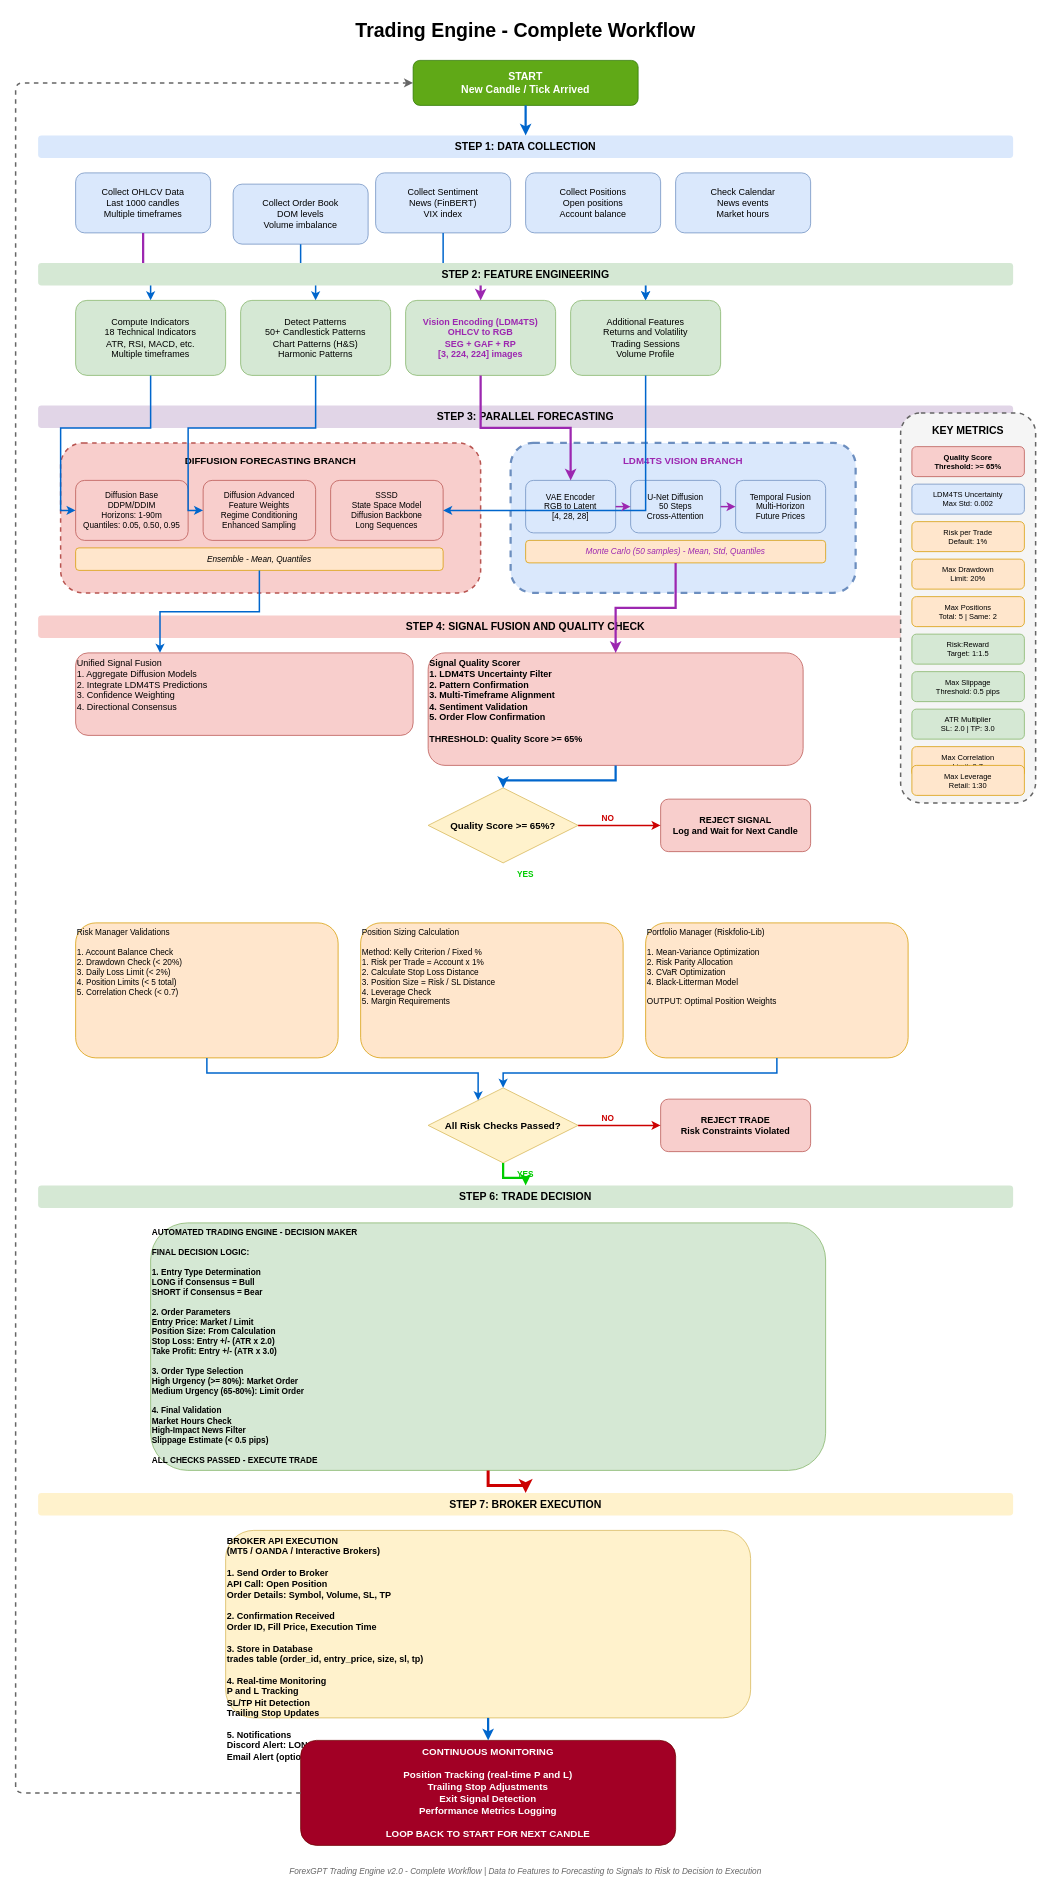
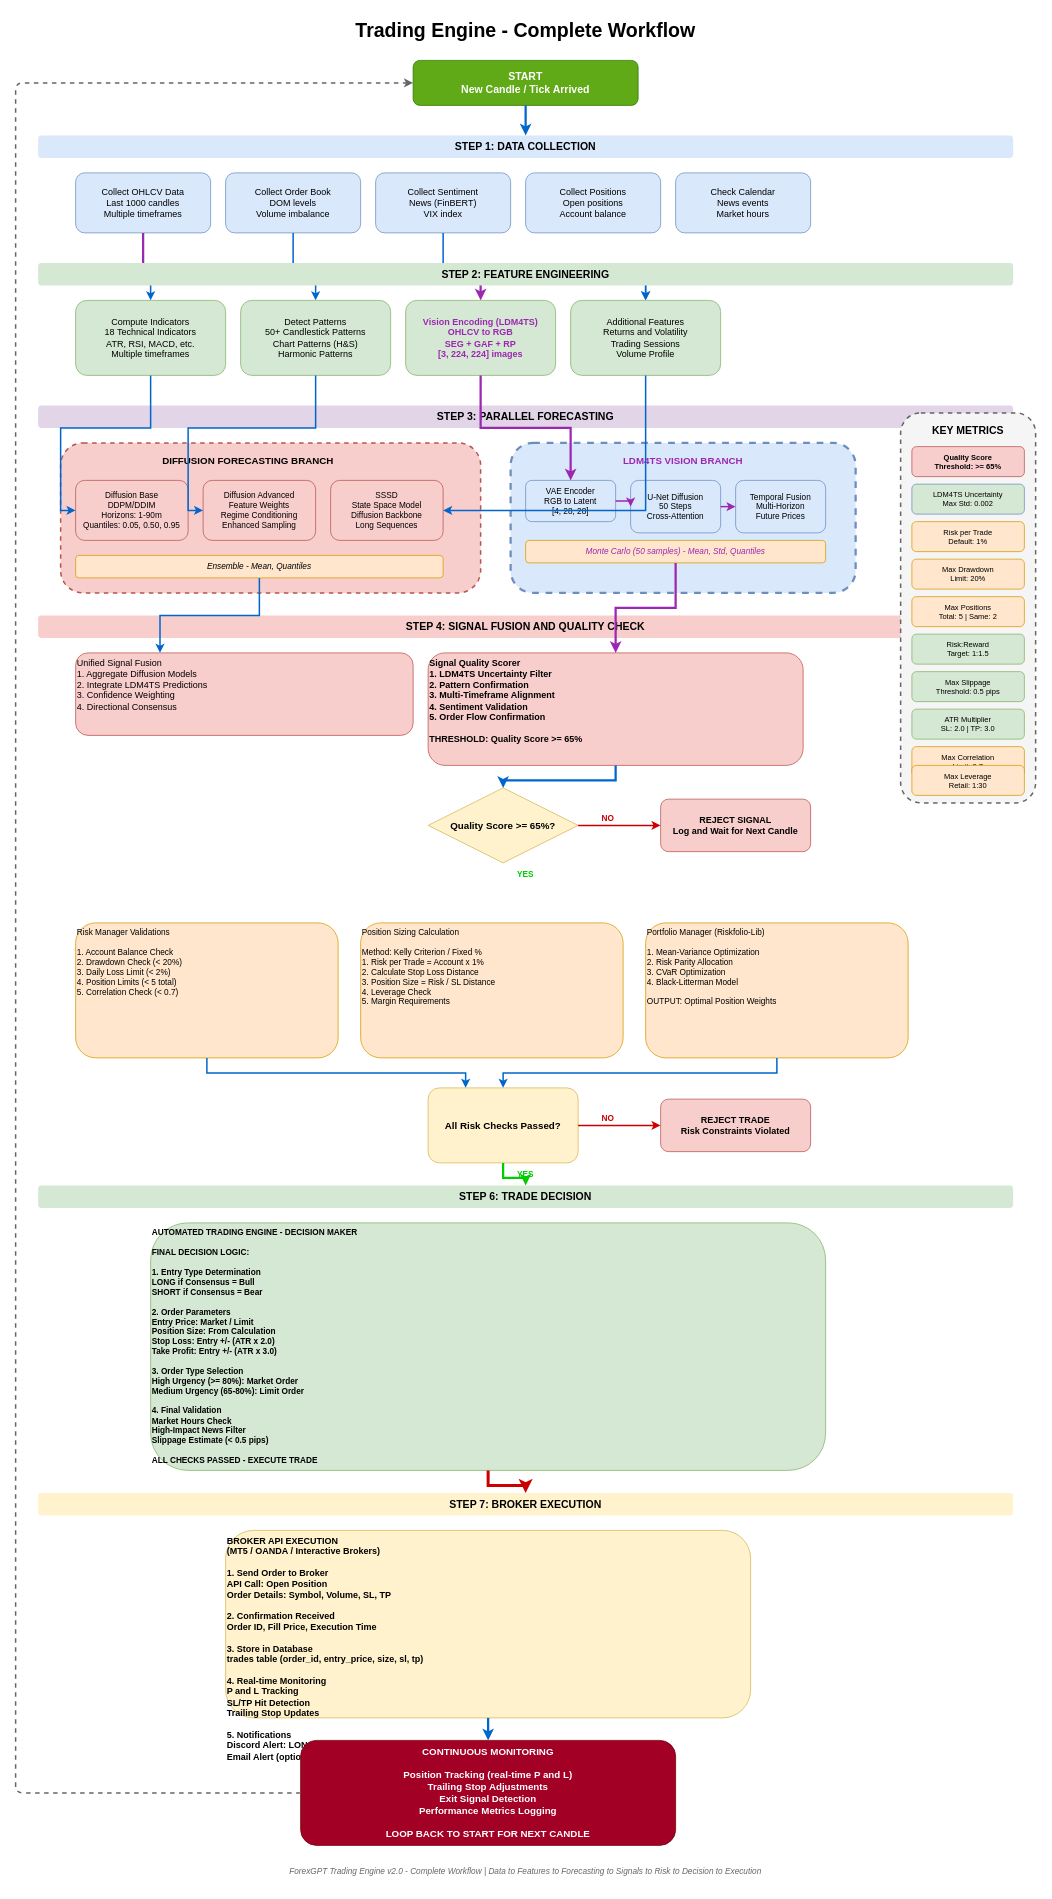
- <mxCell id="6" value="Collect Order Book&#10;DOM levels&#10;Volume imbalance" style="rounded=1;whiteSpace=wrap;html=1;fillColor=#dae8fc;strokeColor=#6c8ebf;fontSize=12;" vertex="1" parent="1"><mxGeometry x="310" y="245" width="180" height="80" as="geometry" /></mxCell>
+ <mxCell id="6" value="Collect Order Book&#10;DOM levels&#10;Volume imbalance" style="rounded=1;whiteSpace=wrap;html=1;fillColor=#dae8fc;strokeColor=#6c8ebf;fontSize=12;" vertex="1" parent="1"><mxGeometry x="300" y="230" width="180" height="80" as="geometry" /></mxCell>
- <mxCell id="23" value="DIFFUSION FORECASTING BRANCH" style="text;html=1;strokeColor=none;fillColor=none;align=center;verticalAlign=middle;whiteSpace=wrap;rounded=0;fontSize=13;fontStyle=1" vertex="1" parent="1"><mxGeometry x="200" y="600" width="320" height="25" as="geometry" /></mxCell>
+ <mxCell id="23" value="DIFFUSION FORECASTING BRANCH" style="text;html=1;strokeColor=none;fillColor=none;align=center;verticalAlign=middle;whiteSpace=wrap;rounded=0;fontSize=13;fontStyle=1" vertex="1" parent="1"><mxGeometry x="170" y="600" width="320" height="25" as="geometry" /></mxCell>
- <mxCell id="73" value="LDM4TS Uncertainty&#10;Max Std: 0.002" style="rounded=1;whiteSpace=wrap;html=1;fillColor=#dae8fc;strokeColor=#6c8ebf;fontSize=10;" vertex="1" parent="1"><mxGeometry x="1215" y="645" width="150" height="40" as="geometry" /></mxCell>
+ <mxCell id="73" value="LDM4TS Uncertainty&#10;Max Std: 0.002" style="rounded=1;whiteSpace=wrap;html=1;fillColor=#d5e8d4;strokeColor=#6c8ebf;fontSize=10;" vertex="1" parent="1"><mxGeometry x="1215" y="645" width="150" height="40" as="geometry" /></mxCell>
- <mxCell id="30" value="VAE Encoder&#10;RGB to Latent&#10;[4, 28, 28]" style="rounded=1;whiteSpace=wrap;html=1;fillColor=#dae8fc;strokeColor=#6c8ebf;fontSize=11;" vertex="1" parent="1"><mxGeometry x="700" y="640" width="120" height="70" as="geometry" /></mxCell>
+ <mxCell id="30" value="VAE Encoder&#10;RGB to Latent&#10;[4, 28, 28]" style="rounded=1;whiteSpace=wrap;html=1;fillColor=#dae8fc;strokeColor=#6c8ebf;fontSize=11;" vertex="1" parent="1"><mxGeometry x="700" y="640" width="120" height="55" as="geometry" /></mxCell>
- <mxCell id="27" value="Ensemble - Mean, Quantiles" style="rounded=1;whiteSpace=wrap;html=1;fillColor=#ffe6cc;strokeColor=#d79b00;fontSize=11;fontStyle=2" vertex="1" parent="1"><mxGeometry x="100" y="730" width="490" height="30" as="geometry" /></mxCell>
+ <mxCell id="27" value="Ensemble - Mean, Quantiles" style="rounded=1;whiteSpace=wrap;html=1;fillColor=#ffe6cc;strokeColor=#d79b00;fontSize=11;fontStyle=2" vertex="1" parent="1"><mxGeometry x="100" y="740" width="490" height="30" as="geometry" /></mxCell>
- <mxCell id="54" value="All Risk Checks Passed?" style="rhombus;whiteSpace=wrap;html=1;fillColor=#fff2cc;strokeColor=#d6b656;fontSize=13;fontStyle=1" vertex="1" parent="1"><mxGeometry x="570" y="1450" width="200" height="100" as="geometry" /></mxCell>
+ <mxCell id="54" value="All Risk Checks Passed?" style="whiteSpace=wrap;html=1;fillColor=#fff2cc;strokeColor=#d6b656;fontSize=13;fontStyle=1;rounded=1;" vertex="1" parent="1"><mxGeometry x="570" y="1450" width="200" height="100" as="geometry" /></mxCell>
